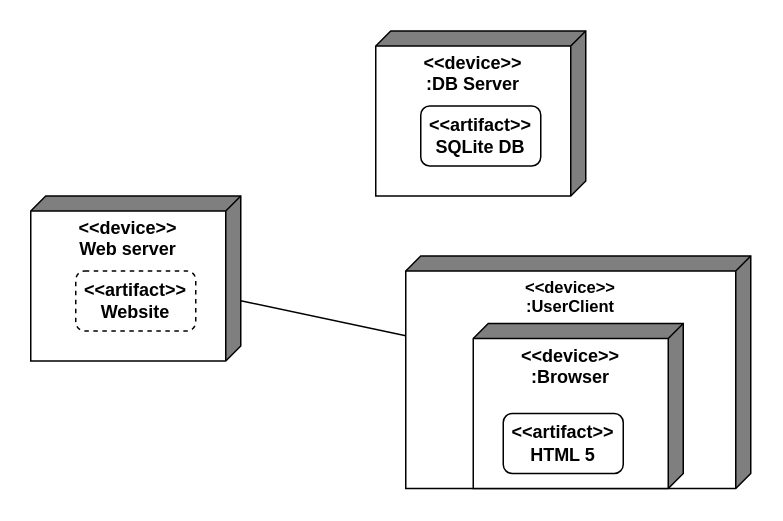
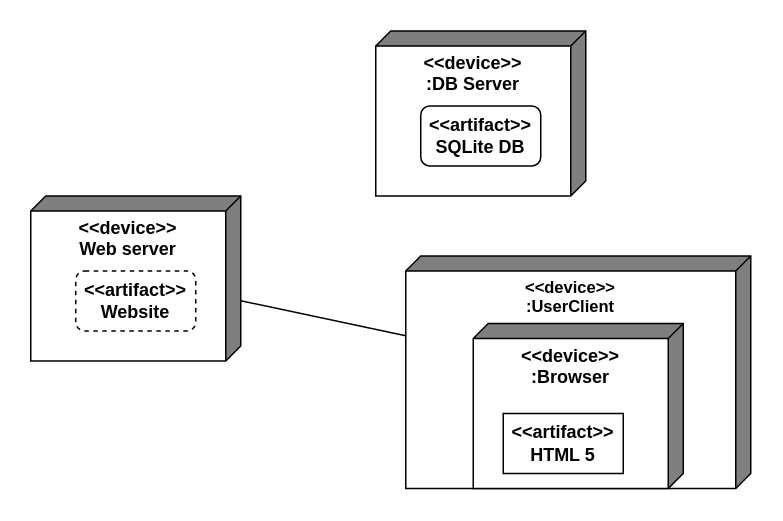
- <mxCell id="10" value="&amp;lt;&amp;lt;artifact&amp;gt;&amp;gt;&lt;div&gt;HTML 5&lt;/div&gt;" style="rounded=1;whiteSpace=wrap;html=1;fontStyle=1" vertex="1" parent="1"><mxGeometry x="335" y="275" width="80" height="40" as="geometry" /></mxCell>
+ <mxCell id="10" value="&amp;lt;&amp;lt;artifact&amp;gt;&amp;gt;&lt;div&gt;HTML 5&lt;/div&gt;" style="whiteSpace=wrap;html=1;fontStyle=1;rounded=0;" vertex="1" parent="1"><mxGeometry x="335" y="275" width="80" height="40" as="geometry" /></mxCell>
